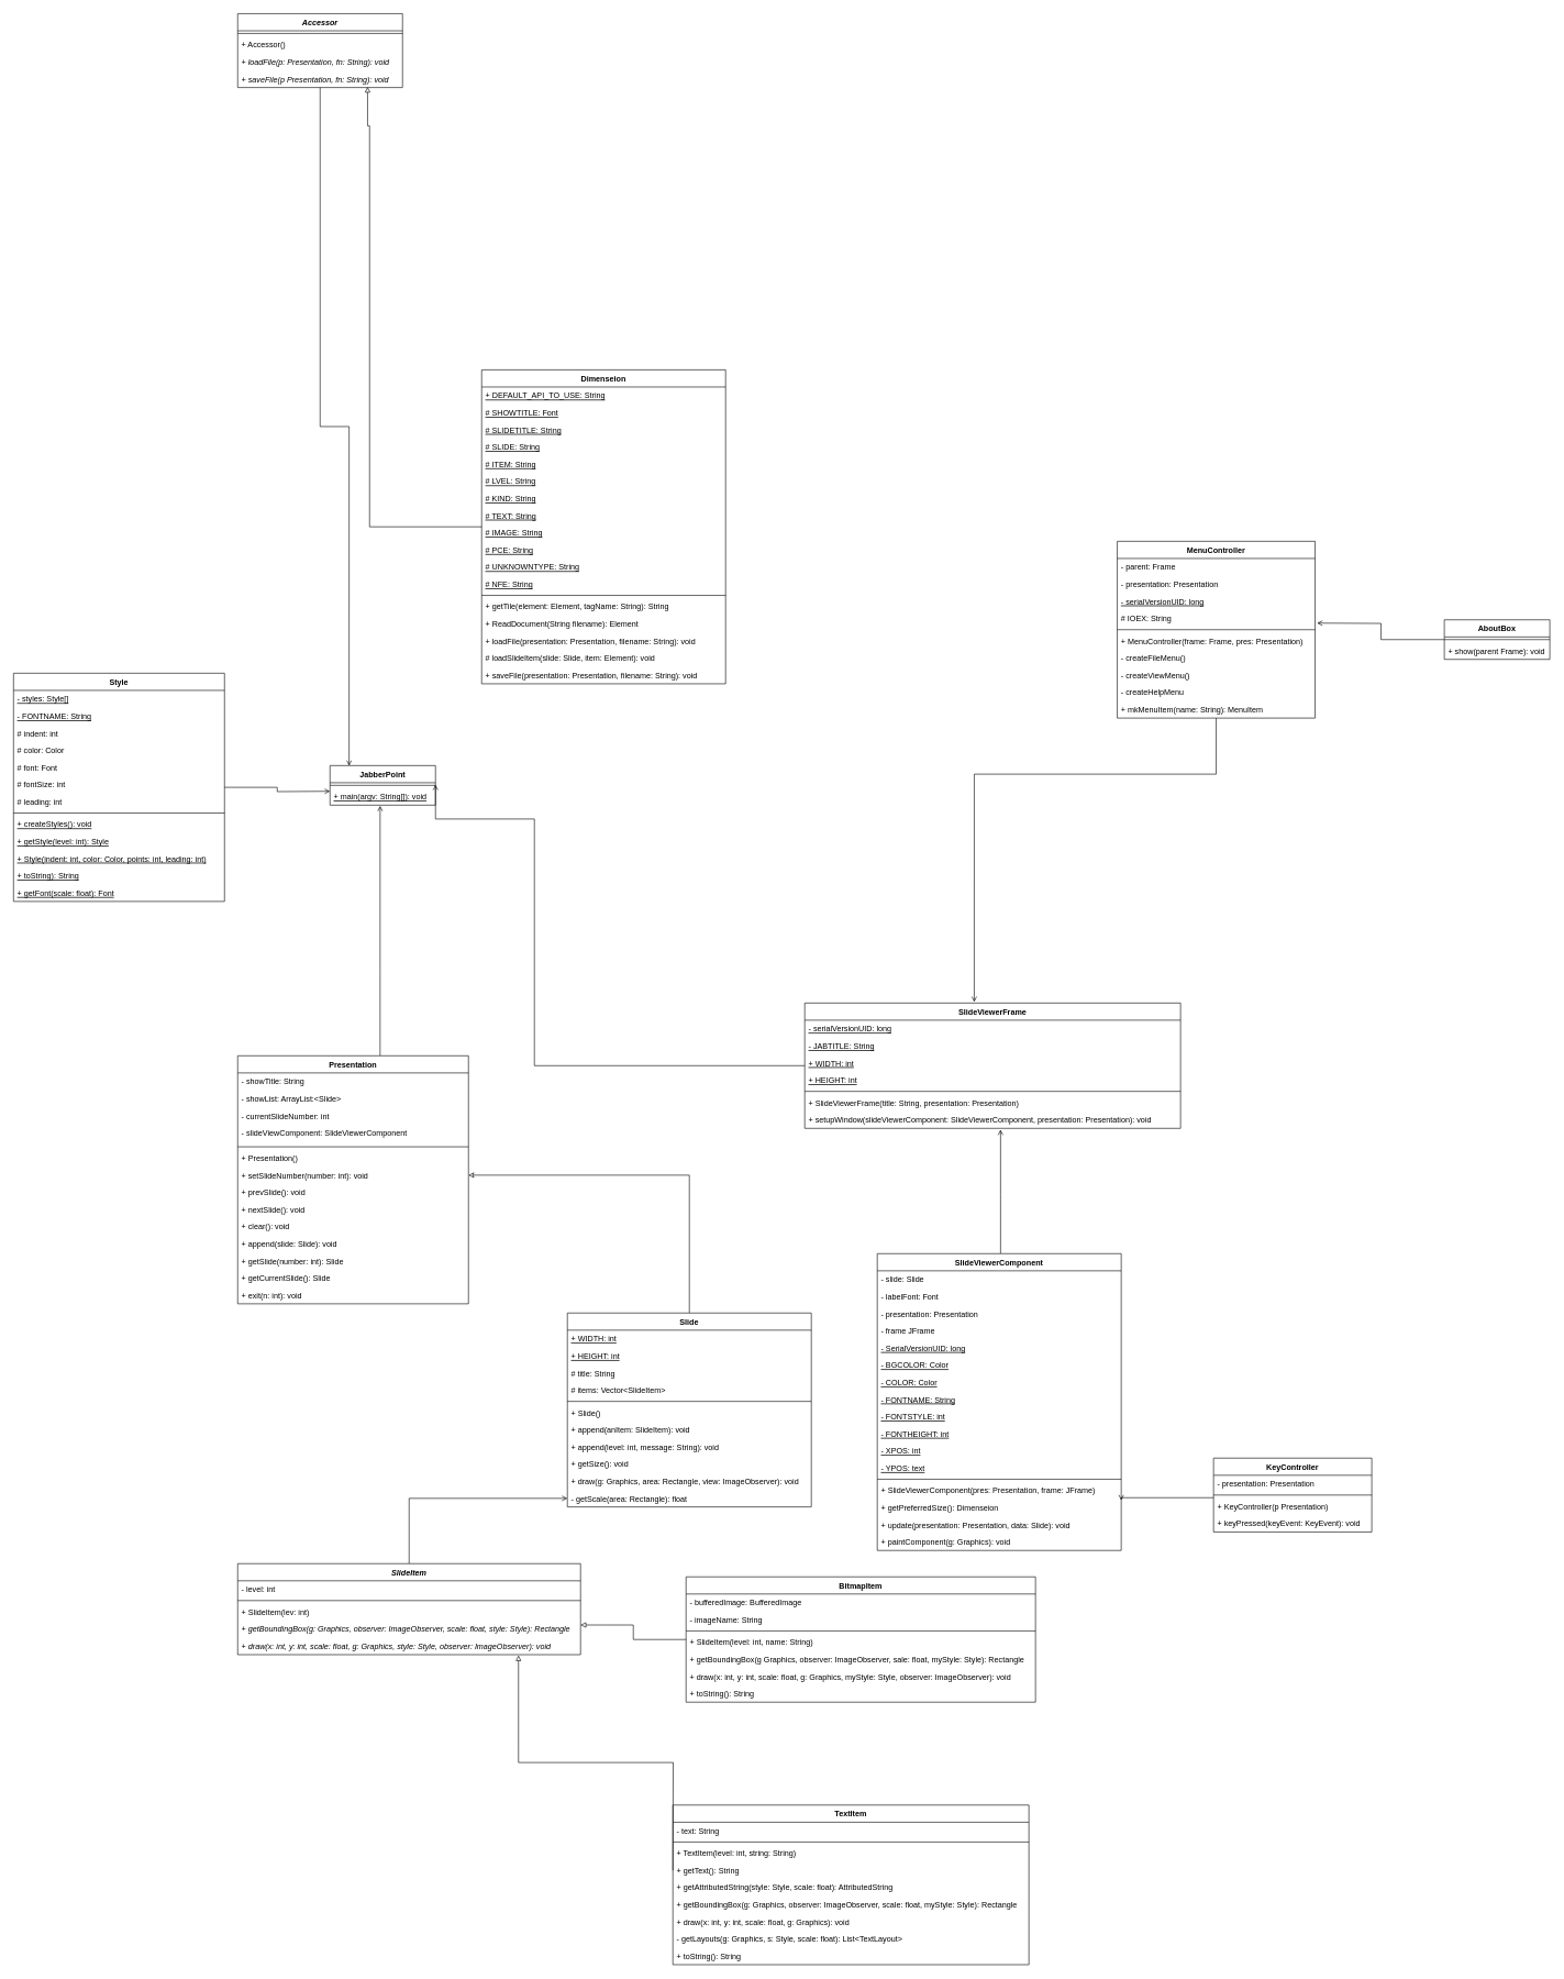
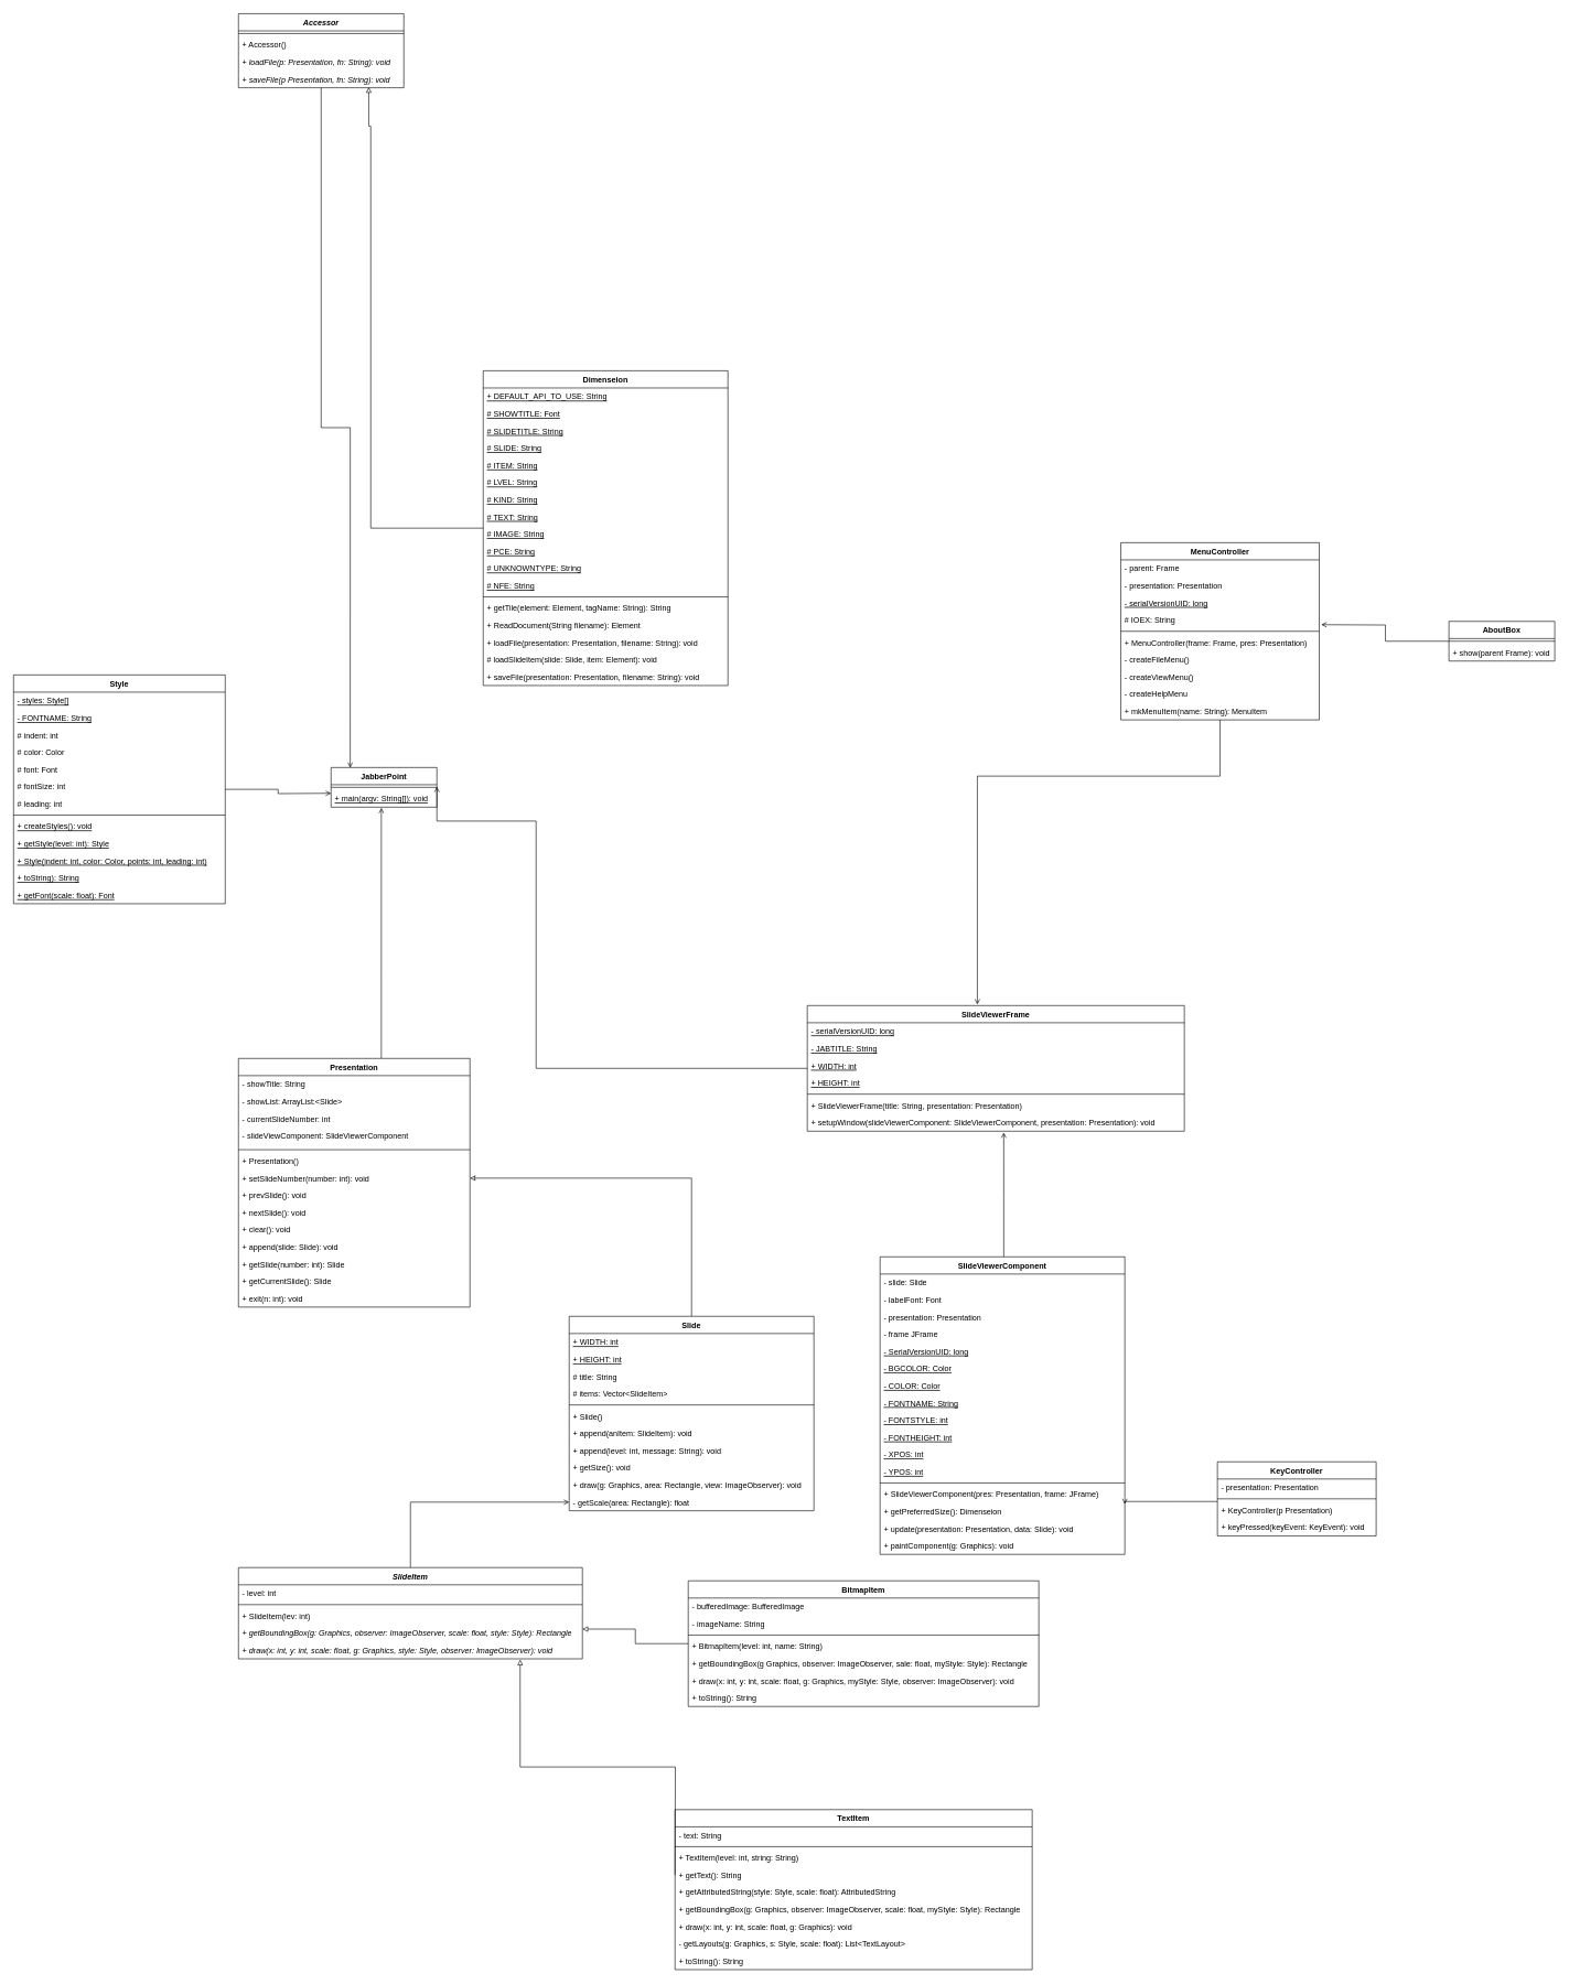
- <mxCell id="82" value="- YPOS: text" style="text;strokeColor=none;fillColor=none;align=left;verticalAlign=top;spacingLeft=4;spacingRight=4;overflow=hidden;rotatable=0;points=[[0,0.5],[1,0.5]];portConstraint=eastwest;fontStyle=4" parent="70" vertex="1"><mxGeometry y="312" width="370" height="26" as="geometry" /></mxCell>
+ <mxCell id="82" value="- YPOS: int" style="text;strokeColor=none;fillColor=none;align=left;verticalAlign=top;spacingLeft=4;spacingRight=4;overflow=hidden;rotatable=0;points=[[0,0.5],[1,0.5]];portConstraint=eastwest;fontStyle=4" parent="70" vertex="1"><mxGeometry y="312" width="370" height="26" as="geometry" /></mxCell>
- <mxCell id="147" value="+ SlideItem(level: int, name: String)" style="text;strokeColor=none;fillColor=none;align=left;verticalAlign=top;spacingLeft=4;spacingRight=4;overflow=hidden;rotatable=0;points=[[0,0.5],[1,0.5]];portConstraint=eastwest;" parent="143" vertex="1"><mxGeometry y="86" width="530" height="26" as="geometry" /></mxCell>
+ <mxCell id="147" value="+ BitmapItem(level: int, name: String)" style="text;strokeColor=none;fillColor=none;align=left;verticalAlign=top;spacingLeft=4;spacingRight=4;overflow=hidden;rotatable=0;points=[[0,0.5],[1,0.5]];portConstraint=eastwest;" parent="143" vertex="1"><mxGeometry y="86" width="530" height="26" as="geometry" /></mxCell>
